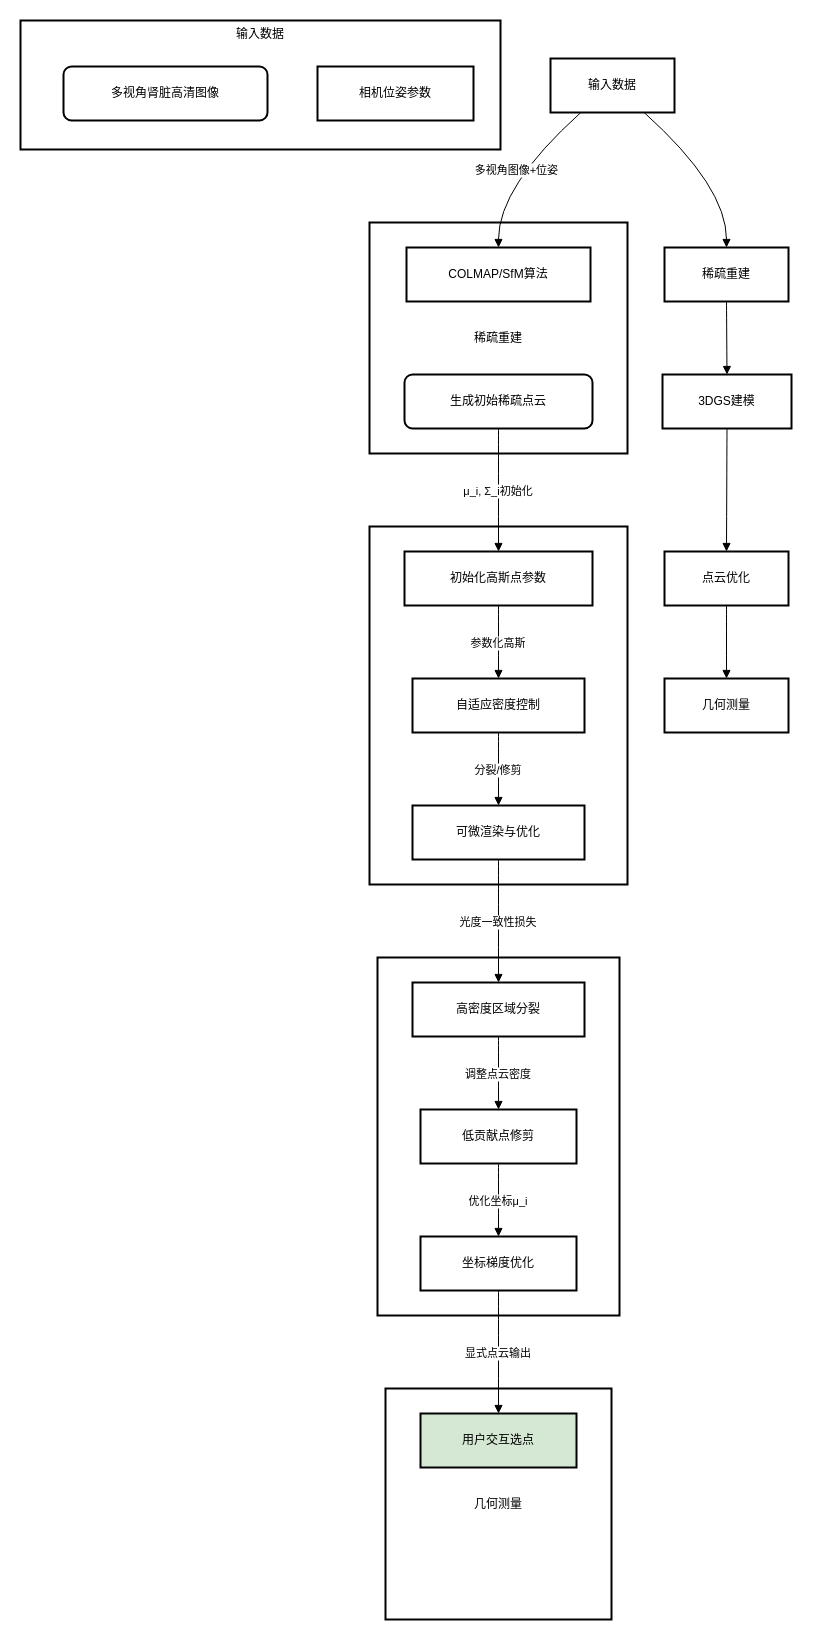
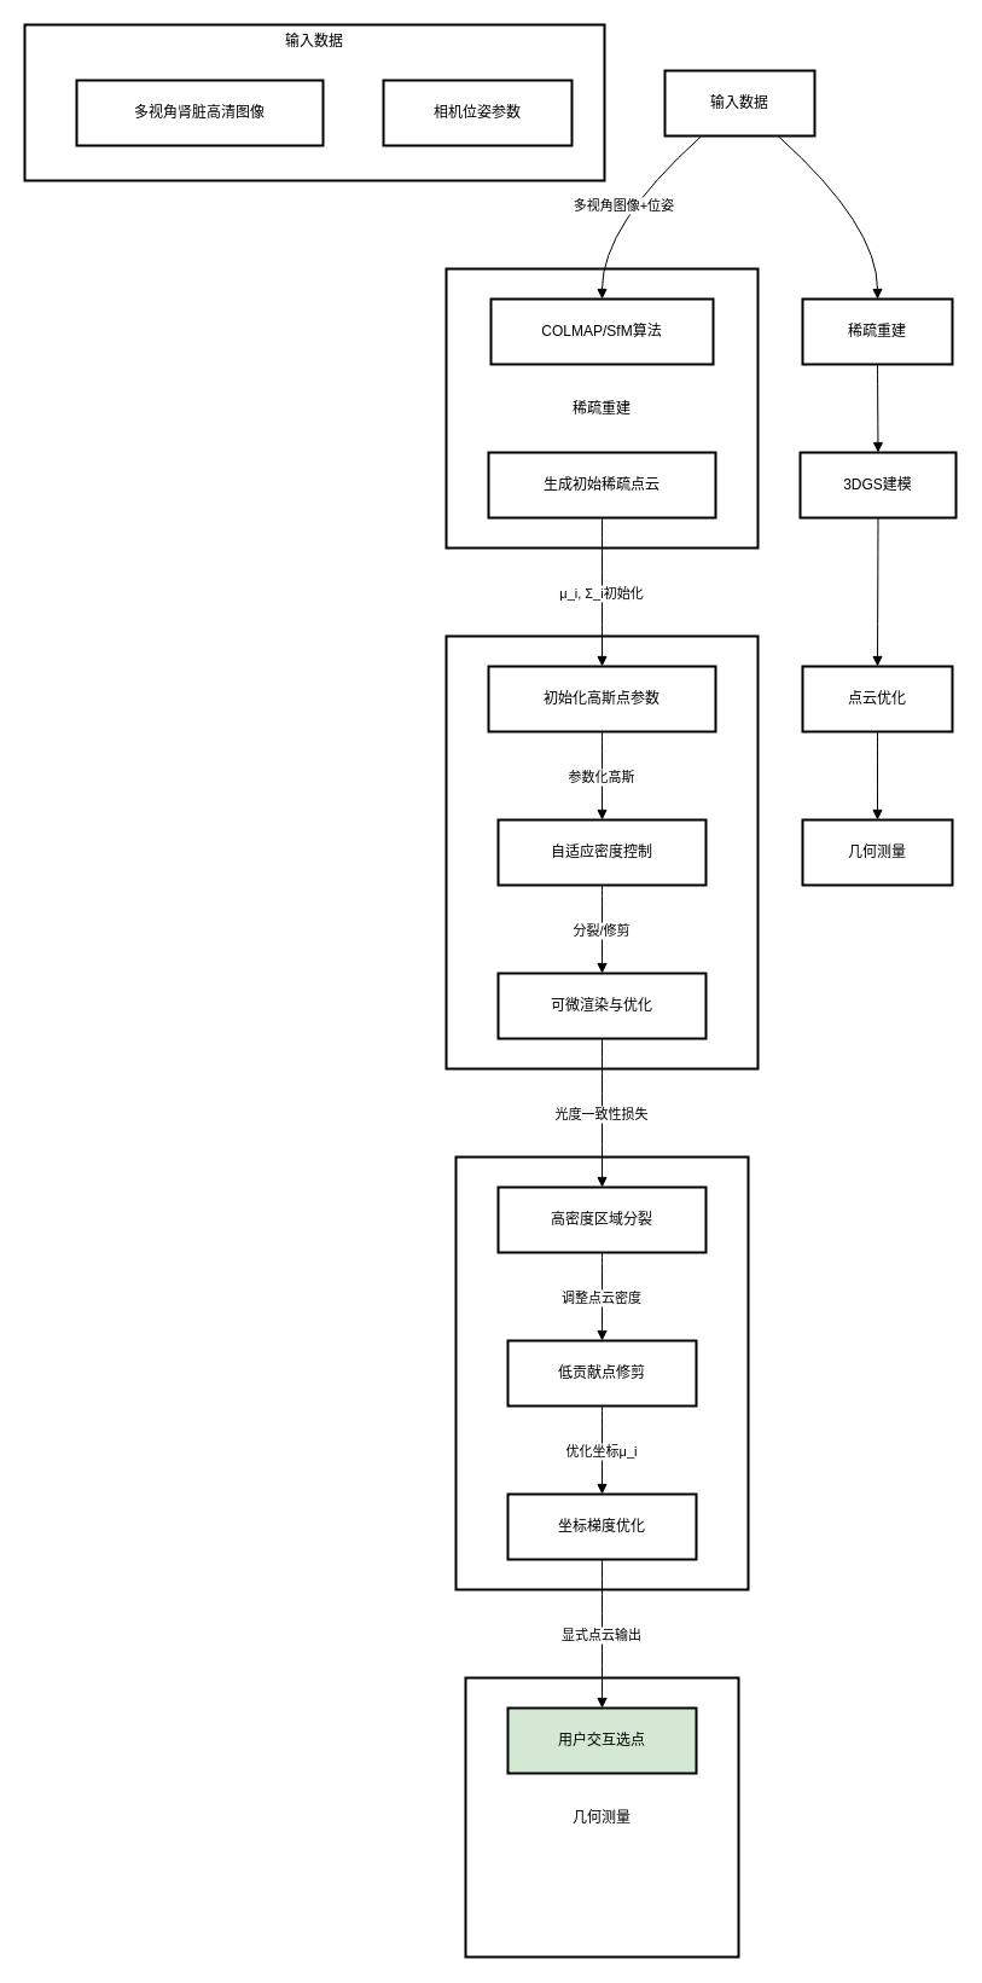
- <mxCell id="7" value="多视角肾脏高清图像" style="whiteSpace=wrap;strokeWidth=2;rounded=1;" vertex="1" parent="6"><mxGeometry x="43" y="46" width="204" height="54" as="geometry" /></mxCell>
+ <mxCell id="7" value="多视角肾脏高清图像" style="whiteSpace=wrap;strokeWidth=2;" vertex="1" parent="6"><mxGeometry x="43" y="46" width="204" height="54" as="geometry" /></mxCell>
- <mxCell id="15" value="生成初始稀疏点云" style="whiteSpace=wrap;strokeWidth=2;rounded=1;" vertex="1" parent="1"><mxGeometry x="404" y="374" width="188" height="54" as="geometry" /></mxCell>
+ <mxCell id="15" value="生成初始稀疏点云" style="whiteSpace=wrap;strokeWidth=2;" vertex="1" parent="1"><mxGeometry x="404" y="374" width="188" height="54" as="geometry" /></mxCell>
